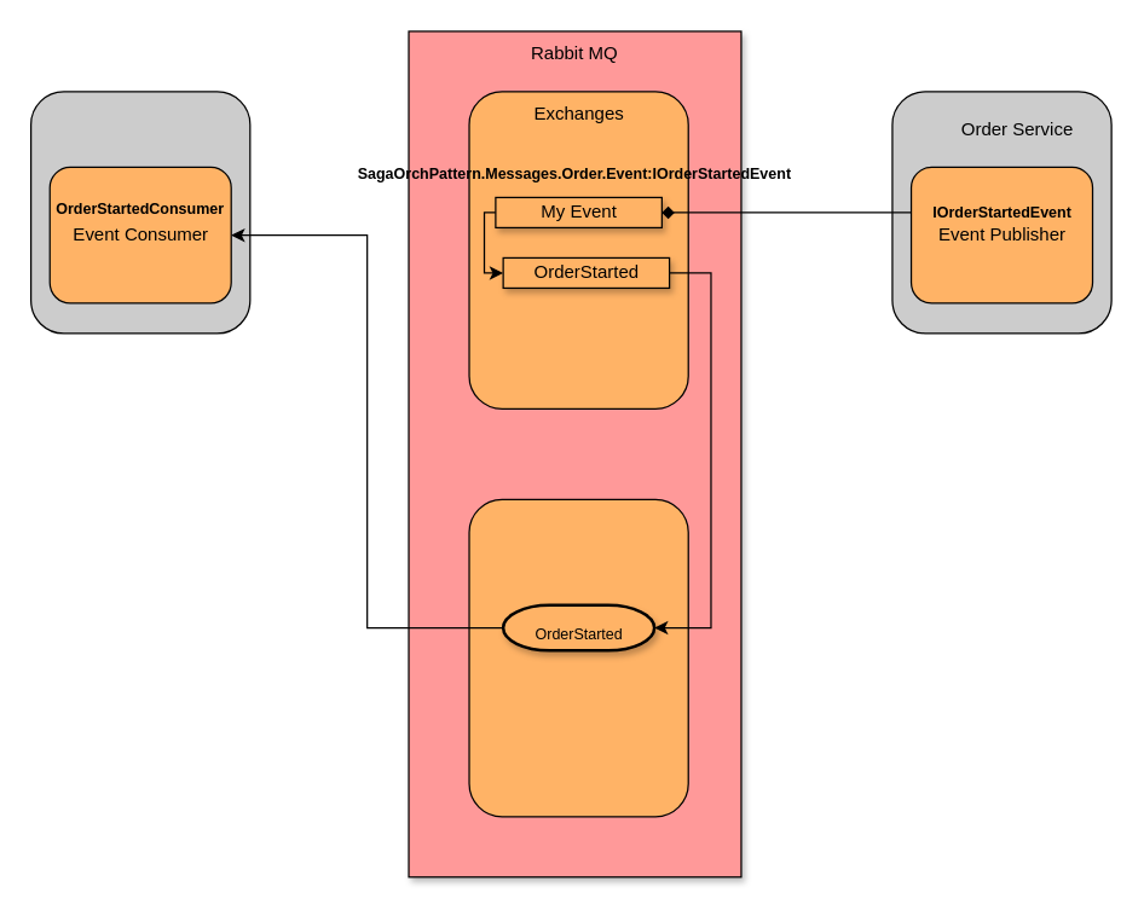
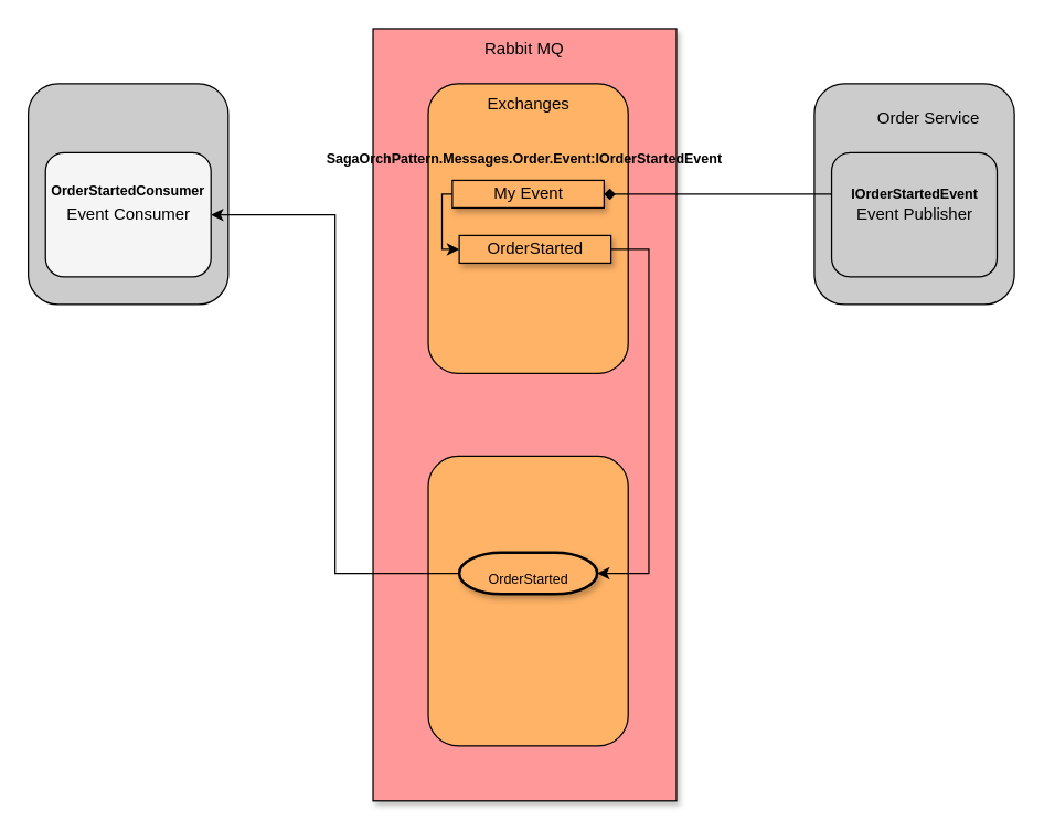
- <mxCell id="6" value="Event Consumer" style="rounded=1;whiteSpace=wrap;html=1;fillColor=#FFB366;" parent="1" vertex="1"><mxGeometry x="32.5" y="110" width="120" height="90" as="geometry" /></mxCell>
+ <mxCell id="6" value="Event Consumer" style="rounded=1;whiteSpace=wrap;html=1;fillColor=#f5f5f5;" parent="1" vertex="1"><mxGeometry x="32.5" y="110" width="120" height="90" as="geometry" /></mxCell>
- <mxCell id="15" value="Event Publisher" style="rounded=1;whiteSpace=wrap;html=1;fillColor=#FFB366;" parent="1" vertex="1"><mxGeometry x="602.5" y="110" width="120" height="90" as="geometry" /></mxCell>
+ <mxCell id="15" value="Event Publisher" style="rounded=1;whiteSpace=wrap;html=1;fillColor=#cccccc;" parent="1" vertex="1"><mxGeometry x="602.5" y="110" width="120" height="90" as="geometry" /></mxCell>
